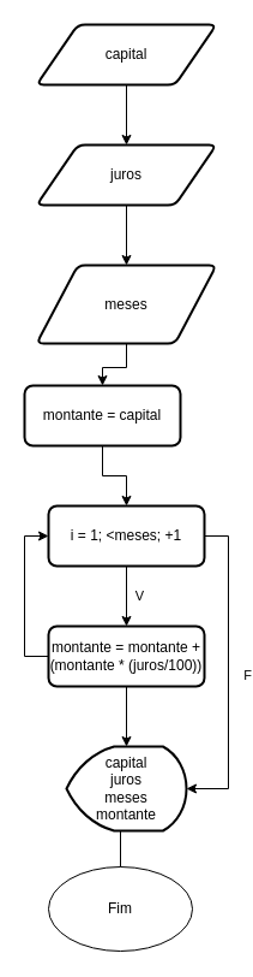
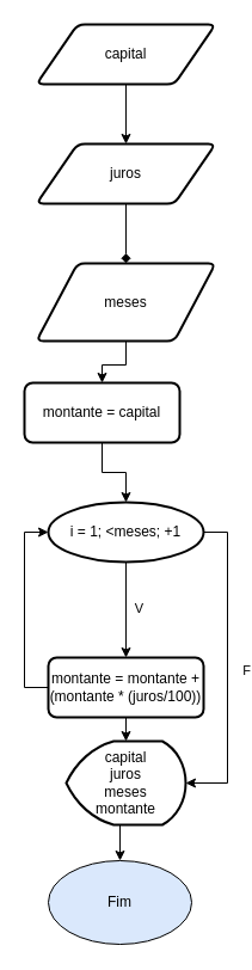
- <mxCell id="5" style="edgeStyle=orthogonalEdgeStyle;rounded=0;orthogonalLoop=1;jettySize=auto;html=1;exitX=0.5;exitY=1;exitDx=0;exitDy=0;entryX=0.5;entryY=0;entryDx=0;entryDy=0;" edge="1" parent="1" source="6" target="8"><mxGeometry relative="1" as="geometry" /></mxCell>
+ <mxCell id="5" style="edgeStyle=orthogonalEdgeStyle;rounded=0;orthogonalLoop=1;jettySize=auto;html=1;exitX=0.5;exitY=1;exitDx=0;exitDy=0;entryX=0.5;entryY=0;entryDx=0;entryDy=0;endArrow=diamond;" edge="1" parent="1" source="6" target="8"><mxGeometry relative="1" as="geometry" /></mxCell>
- <mxCell id="13" value="i = 1; &amp;lt;meses; +1" style="rounded=1;whiteSpace=wrap;html=1;absoluteArcSize=1;arcSize=14;strokeWidth=2;" vertex="1" parent="1"><mxGeometry x="40" y="420" width="130" height="50" as="geometry" /></mxCell>
+ <mxCell id="13" value="i = 1; &amp;lt;meses; +1" style="ellipse;whiteSpace=wrap;html=1;absoluteArcSize=1;arcSize=14;strokeWidth=2;" vertex="1" parent="1"><mxGeometry x="40" y="420" width="130" height="50" as="geometry" /></mxCell>
- <mxCell id="15" value="montante = montante + (montante * (juros/100))" style="rounded=1;whiteSpace=wrap;html=1;absoluteArcSize=1;arcSize=14;strokeWidth=2;" vertex="1" parent="1"><mxGeometry x="40" y="520" width="130" height="50" as="geometry" /></mxCell>
+ <mxCell id="15" value="montante = montante + (montante * (juros/100))" style="rounded=1;whiteSpace=wrap;html=1;absoluteArcSize=1;arcSize=14;strokeWidth=2;" vertex="1" parent="1"><mxGeometry x="40" y="550" width="130" height="50" as="geometry" /></mxCell>
- <mxCell id="16" style="edgeStyle=orthogonalEdgeStyle;rounded=0;orthogonalLoop=1;jettySize=auto;html=1;exitX=0.5;exitY=1;exitDx=0;exitDy=0;exitPerimeter=0;entryX=0.5;entryY=0;entryDx=0;entryDy=0;endArrow=none;" edge="1" parent="1" source="17" target="2"><mxGeometry relative="1" as="geometry" /></mxCell>
+ <mxCell id="16" style="edgeStyle=orthogonalEdgeStyle;rounded=0;orthogonalLoop=1;jettySize=auto;html=1;exitX=0.5;exitY=1;exitDx=0;exitDy=0;exitPerimeter=0;entryX=0.5;entryY=0;entryDx=0;entryDy=0;" edge="1" parent="1" source="17" target="2"><mxGeometry relative="1" as="geometry" /></mxCell>
- <mxCell id="2" value="Fim" style="ellipse;whiteSpace=wrap;html=1;" vertex="1" parent="1"><mxGeometry x="40" y="720" width="120" height="70" as="geometry" /></mxCell>
+ <mxCell id="2" value="Fim" style="ellipse;whiteSpace=wrap;html=1;fillColor=#dae8fc;" vertex="1" parent="1"><mxGeometry x="40" y="720" width="120" height="70" as="geometry" /></mxCell>
